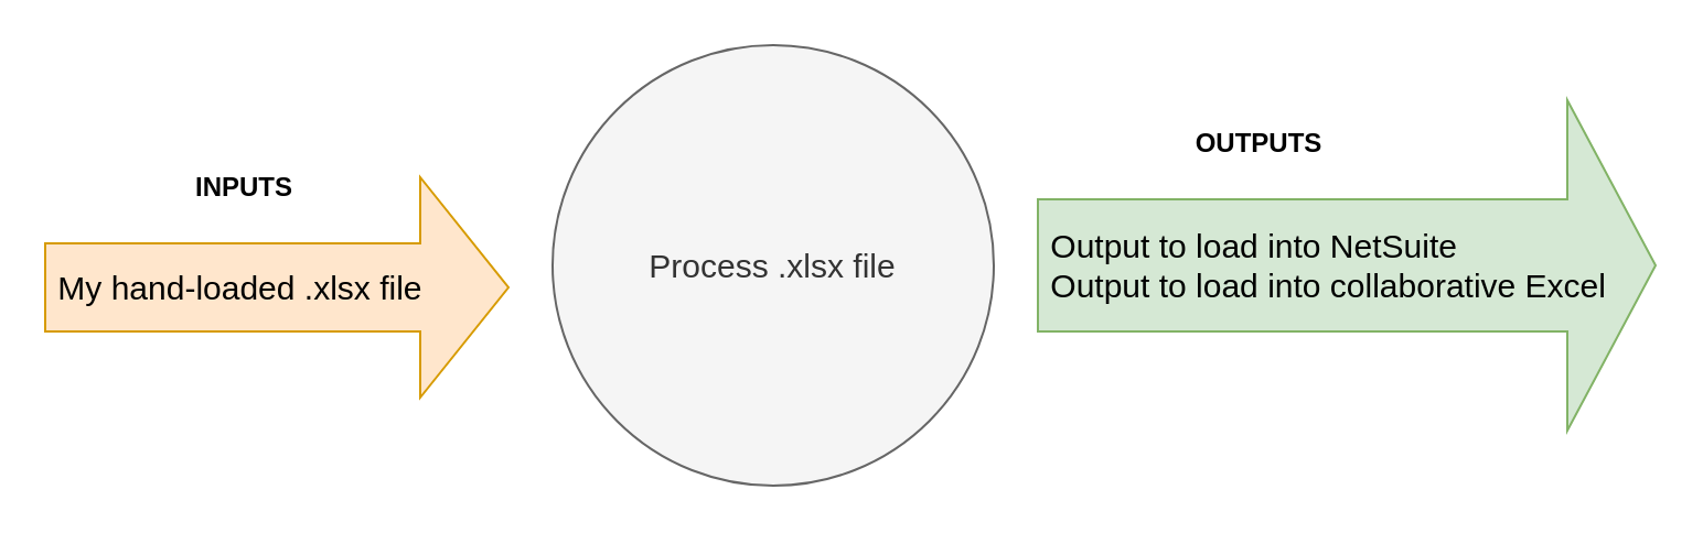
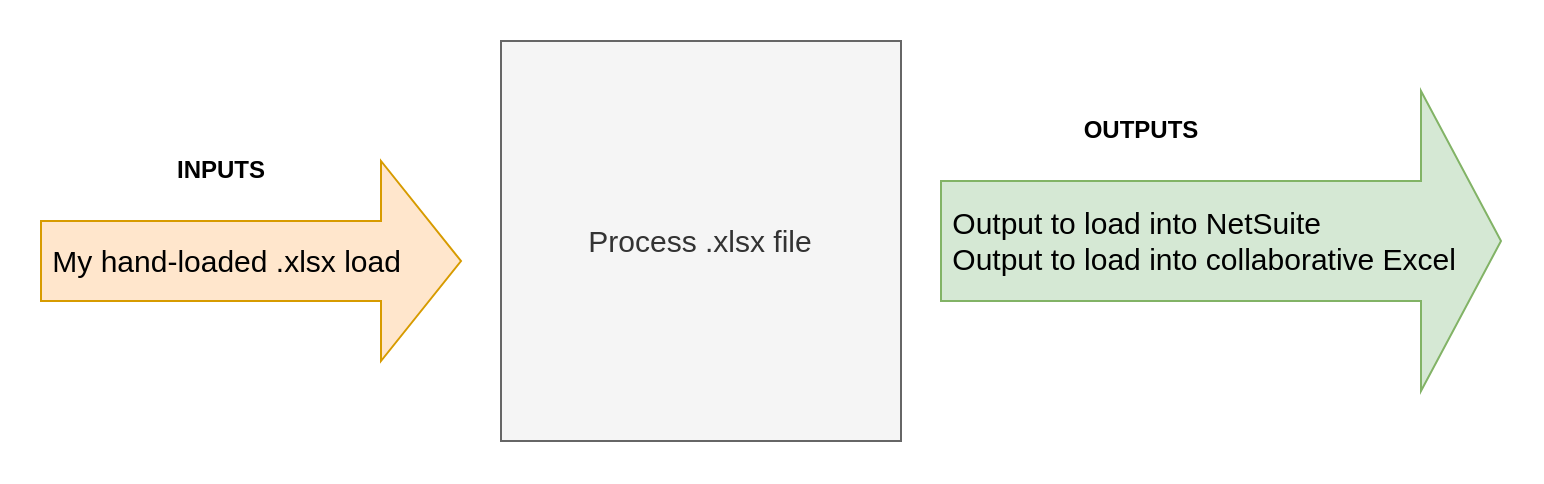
- <mxCell id="2" value="&lt;font style=&quot;font-size: 15px;&quot;&gt;Process .xlsx file&lt;/font&gt;" style="ellipse;whiteSpace=wrap;html=1;aspect=fixed;fillColor=#f5f5f5;fontColor=#333333;strokeColor=#666666;" vertex="1" parent="1"><mxGeometry x="250" y="20" width="200" height="200" as="geometry" /></mxCell>
+ <mxCell id="2" value="&lt;font style=&quot;font-size: 15px;&quot;&gt;Process .xlsx file&lt;/font&gt;" style="whiteSpace=wrap;html=1;aspect=fixed;fillColor=#f5f5f5;fontColor=#333333;strokeColor=#666666;" vertex="1" parent="1"><mxGeometry x="250" y="20" width="200" height="200" as="geometry" /></mxCell>
- <mxCell id="3" value="&lt;font style=&quot;font-size: 15px;&quot;&gt;&amp;nbsp;My hand-loaded .xlsx file&lt;/font&gt;" style="html=1;shadow=0;dashed=0;align=left;verticalAlign=middle;shape=mxgraph.arrows2.arrow;dy=0.6;dx=40;notch=0;fillColor=#ffe6cc;strokeColor=#d79b00;" vertex="1" parent="1"><mxGeometry x="20" y="80" width="210" height="100" as="geometry" /></mxCell>
+ <mxCell id="3" value="&lt;font style=&quot;font-size: 15px;&quot;&gt;&amp;nbsp;My hand-loaded .xlsx load&lt;/font&gt;" style="html=1;shadow=0;dashed=0;align=left;verticalAlign=middle;shape=mxgraph.arrows2.arrow;dy=0.6;dx=40;notch=0;fillColor=#ffe6cc;strokeColor=#d79b00;" vertex="1" parent="1"><mxGeometry x="20" y="80" width="210" height="100" as="geometry" /></mxCell>
